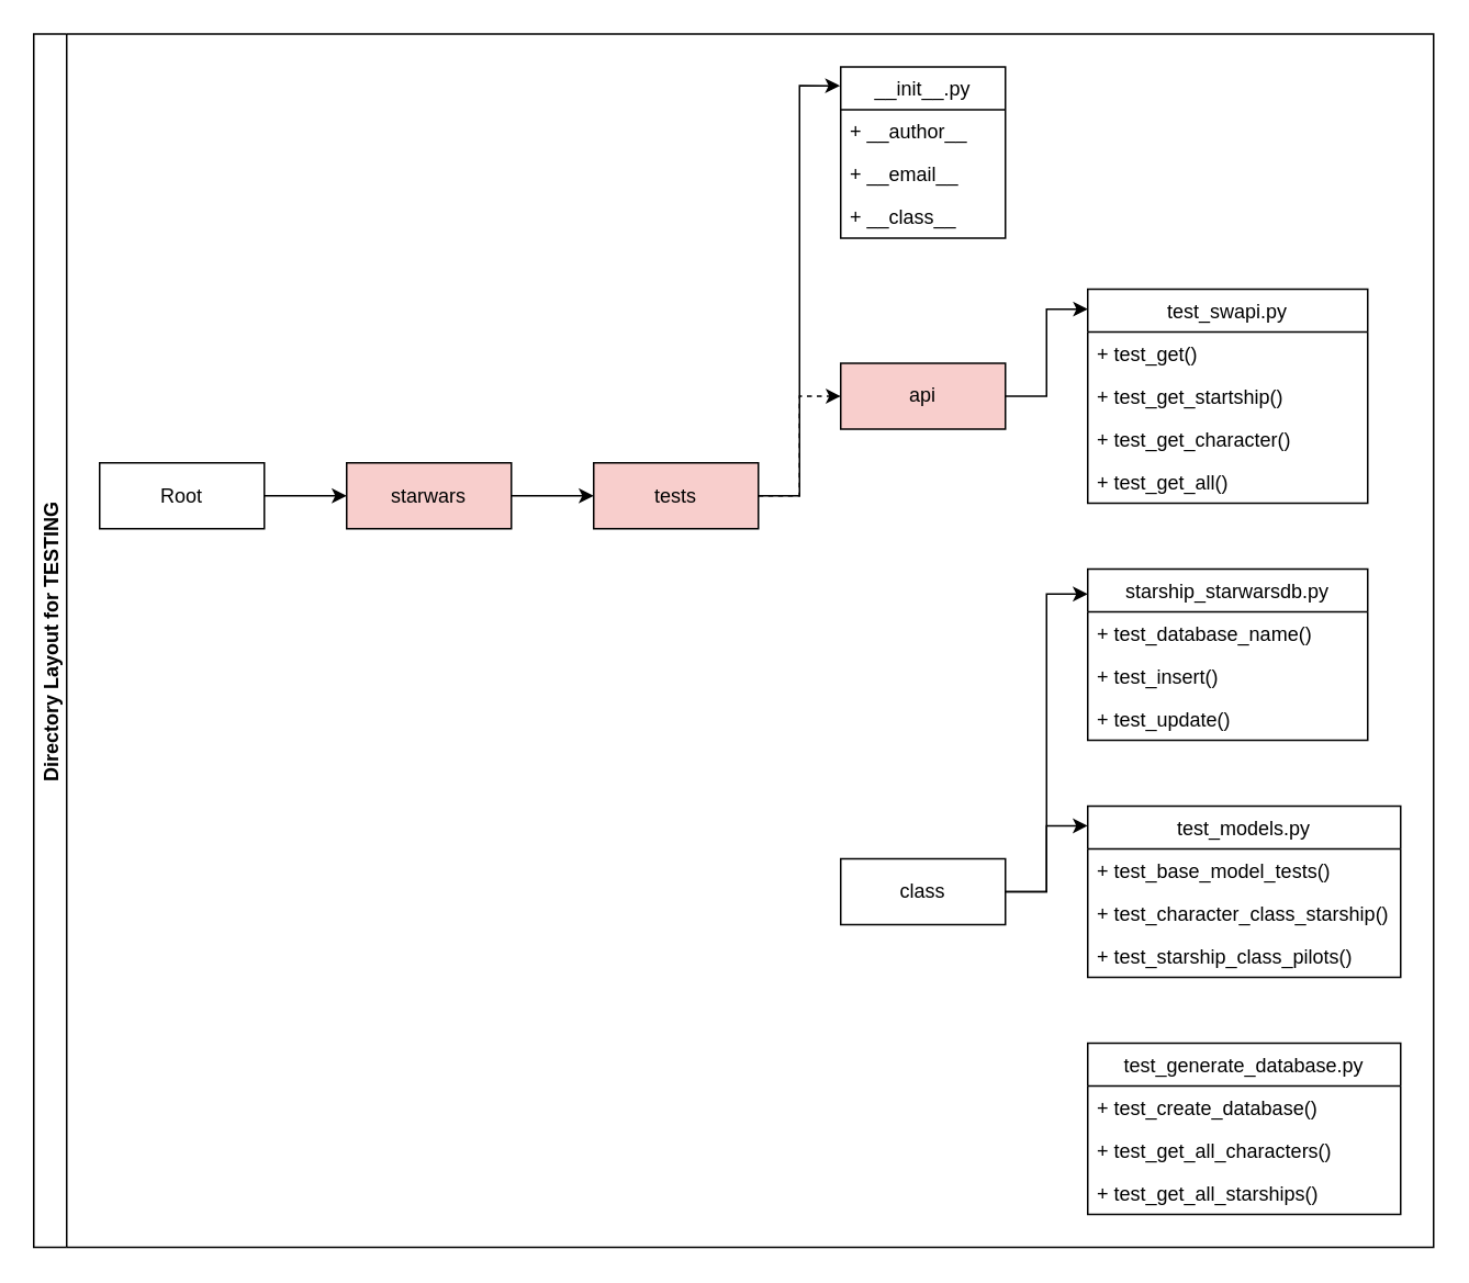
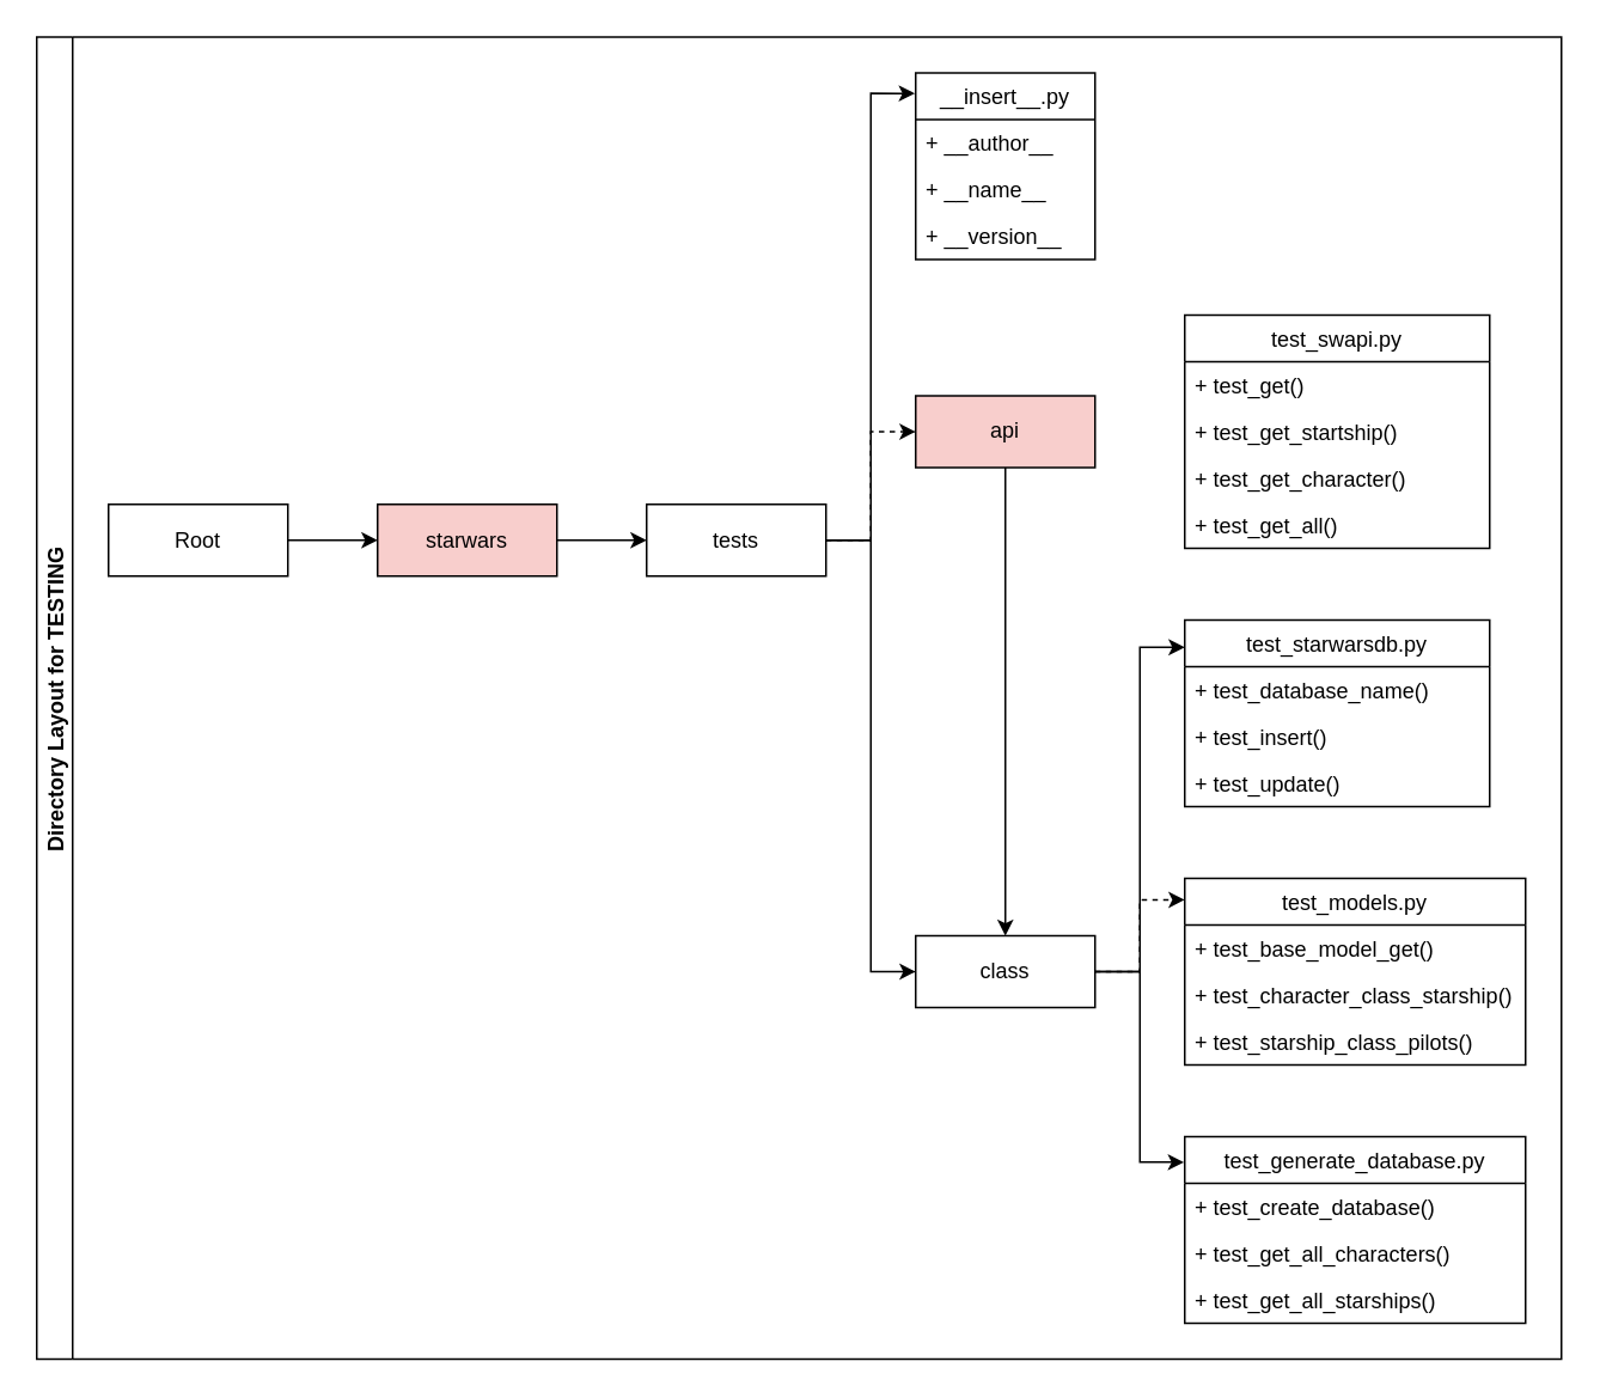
- <mxCell id="11" value="__init__.py" style="swimlane;fontStyle=0;childLayout=stackLayout;horizontal=1;startSize=26;fillColor=none;horizontalStack=0;resizeParent=1;resizeParentMax=0;resizeLast=0;collapsible=1;marginBottom=0;" parent="2" vertex="1"><mxGeometry x="490" y="20" width="100" height="104" as="geometry" /></mxCell>
+ <mxCell id="11" value="__insert__.py" style="swimlane;fontStyle=0;childLayout=stackLayout;horizontal=1;startSize=26;fillColor=none;horizontalStack=0;resizeParent=1;resizeParentMax=0;resizeLast=0;collapsible=1;marginBottom=0;" parent="2" vertex="1"><mxGeometry x="490" y="20" width="100" height="104" as="geometry" /></mxCell>
- <mxCell id="13" value="+ __email__" style="text;strokeColor=none;fillColor=none;align=left;verticalAlign=top;spacingLeft=4;spacingRight=4;overflow=hidden;rotatable=0;points=[[0,0.5],[1,0.5]];portConstraint=eastwest;" parent="11" vertex="1"><mxGeometry y="52" width="100" height="26" as="geometry" /></mxCell>
+ <mxCell id="13" value="+ __name__" style="text;strokeColor=none;fillColor=none;align=left;verticalAlign=top;spacingLeft=4;spacingRight=4;overflow=hidden;rotatable=0;points=[[0,0.5],[1,0.5]];portConstraint=eastwest;" parent="11" vertex="1"><mxGeometry y="52" width="100" height="26" as="geometry" /></mxCell>
- <mxCell id="14" value="+ __class__" style="text;strokeColor=none;fillColor=none;align=left;verticalAlign=top;spacingLeft=4;spacingRight=4;overflow=hidden;rotatable=0;points=[[0,0.5],[1,0.5]];portConstraint=eastwest;" parent="11" vertex="1"><mxGeometry y="78" width="100" height="26" as="geometry" /></mxCell>
+ <mxCell id="14" value="+ __version__" style="text;strokeColor=none;fillColor=none;align=left;verticalAlign=top;spacingLeft=4;spacingRight=4;overflow=hidden;rotatable=0;points=[[0,0.5],[1,0.5]];portConstraint=eastwest;" parent="11" vertex="1"><mxGeometry y="78" width="100" height="26" as="geometry" /></mxCell>
- <mxCell id="15" style="edgeStyle=orthogonalEdgeStyle;rounded=0;orthogonalLoop=1;jettySize=auto;html=1;entryX=0.001;entryY=0.093;entryDx=0;entryDy=0;entryPerimeter=0;" edge="1" parent="2" source="16" target="21"><mxGeometry relative="1" as="geometry" /></mxCell>
+ <mxCell id="15" style="edgeStyle=orthogonalEdgeStyle;rounded=0;orthogonalLoop=1;jettySize=auto;html=1;" edge="1" parent="2" source="16" target="20"><mxGeometry relative="1" as="geometry" /></mxCell>
- <mxCell id="9" value="tests" style="whiteSpace=wrap;html=1;fillColor=#f8cecc;" parent="2" vertex="1"><mxGeometry x="340" y="260.5" width="100" height="40" as="geometry" /></mxCell>
+ <mxCell id="9" value="tests" style="whiteSpace=wrap;html=1;" parent="2" vertex="1"><mxGeometry x="340" y="260.5" width="100" height="40" as="geometry" /></mxCell>
- <mxCell id="26" value="starship_starwarsdb.py" style="swimlane;fontStyle=0;childLayout=stackLayout;horizontal=1;startSize=26;fillColor=none;horizontalStack=0;resizeParent=1;resizeParentMax=0;resizeLast=0;collapsible=1;marginBottom=0;" parent="2" vertex="1"><mxGeometry x="640" y="325" width="170" height="104" as="geometry" /></mxCell>
+ <mxCell id="26" value="test_starwarsdb.py" style="swimlane;fontStyle=0;childLayout=stackLayout;horizontal=1;startSize=26;fillColor=none;horizontalStack=0;resizeParent=1;resizeParentMax=0;resizeLast=0;collapsible=1;marginBottom=0;" parent="2" vertex="1"><mxGeometry x="640" y="325" width="170" height="104" as="geometry" /></mxCell>
+ <mxCell id="8" style="edgeStyle=orthogonalEdgeStyle;rounded=0;orthogonalLoop=1;jettySize=auto;html=1;entryX=0;entryY=0.5;entryDx=0;entryDy=0;" edge="1" parent="2" source="9" target="20"><mxGeometry relative="1" as="geometry" /></mxCell>
- <mxCell id="18" style="edgeStyle=orthogonalEdgeStyle;rounded=0;orthogonalLoop=1;jettySize=auto;html=1;entryX=0;entryY=0.115;entryDx=0;entryDy=0;entryPerimeter=0;" edge="1" parent="2" source="20" target="30"><mxGeometry relative="1" as="geometry" /></mxCell>
+ <mxCell id="18" style="edgeStyle=orthogonalEdgeStyle;rounded=0;orthogonalLoop=1;jettySize=auto;html=1;entryX=0;entryY=0.115;entryDx=0;entryDy=0;entryPerimeter=0;dashed=1;" edge="1" parent="2" source="20" target="30"><mxGeometry relative="1" as="geometry" /></mxCell>
- <mxCell id="31" value="+ test_base_model_tests()" style="text;strokeColor=none;fillColor=none;align=left;verticalAlign=top;spacingLeft=4;spacingRight=4;overflow=hidden;rotatable=0;points=[[0,0.5],[1,0.5]];portConstraint=eastwest;" vertex="1" parent="30"><mxGeometry y="26" width="190" height="26" as="geometry" /></mxCell>
+ <mxCell id="31" value="+ test_base_model_get()" style="text;strokeColor=none;fillColor=none;align=left;verticalAlign=top;spacingLeft=4;spacingRight=4;overflow=hidden;rotatable=0;points=[[0,0.5],[1,0.5]];portConstraint=eastwest;" vertex="1" parent="30"><mxGeometry y="26" width="190" height="26" as="geometry" /></mxCell>
+ <mxCell id="19" style="edgeStyle=orthogonalEdgeStyle;rounded=0;orthogonalLoop=1;jettySize=auto;html=1;entryX=-0.002;entryY=0.137;entryDx=0;entryDy=0;entryPerimeter=0;" edge="1" parent="2" source="20" target="34"><mxGeometry relative="1" as="geometry" /></mxCell>
